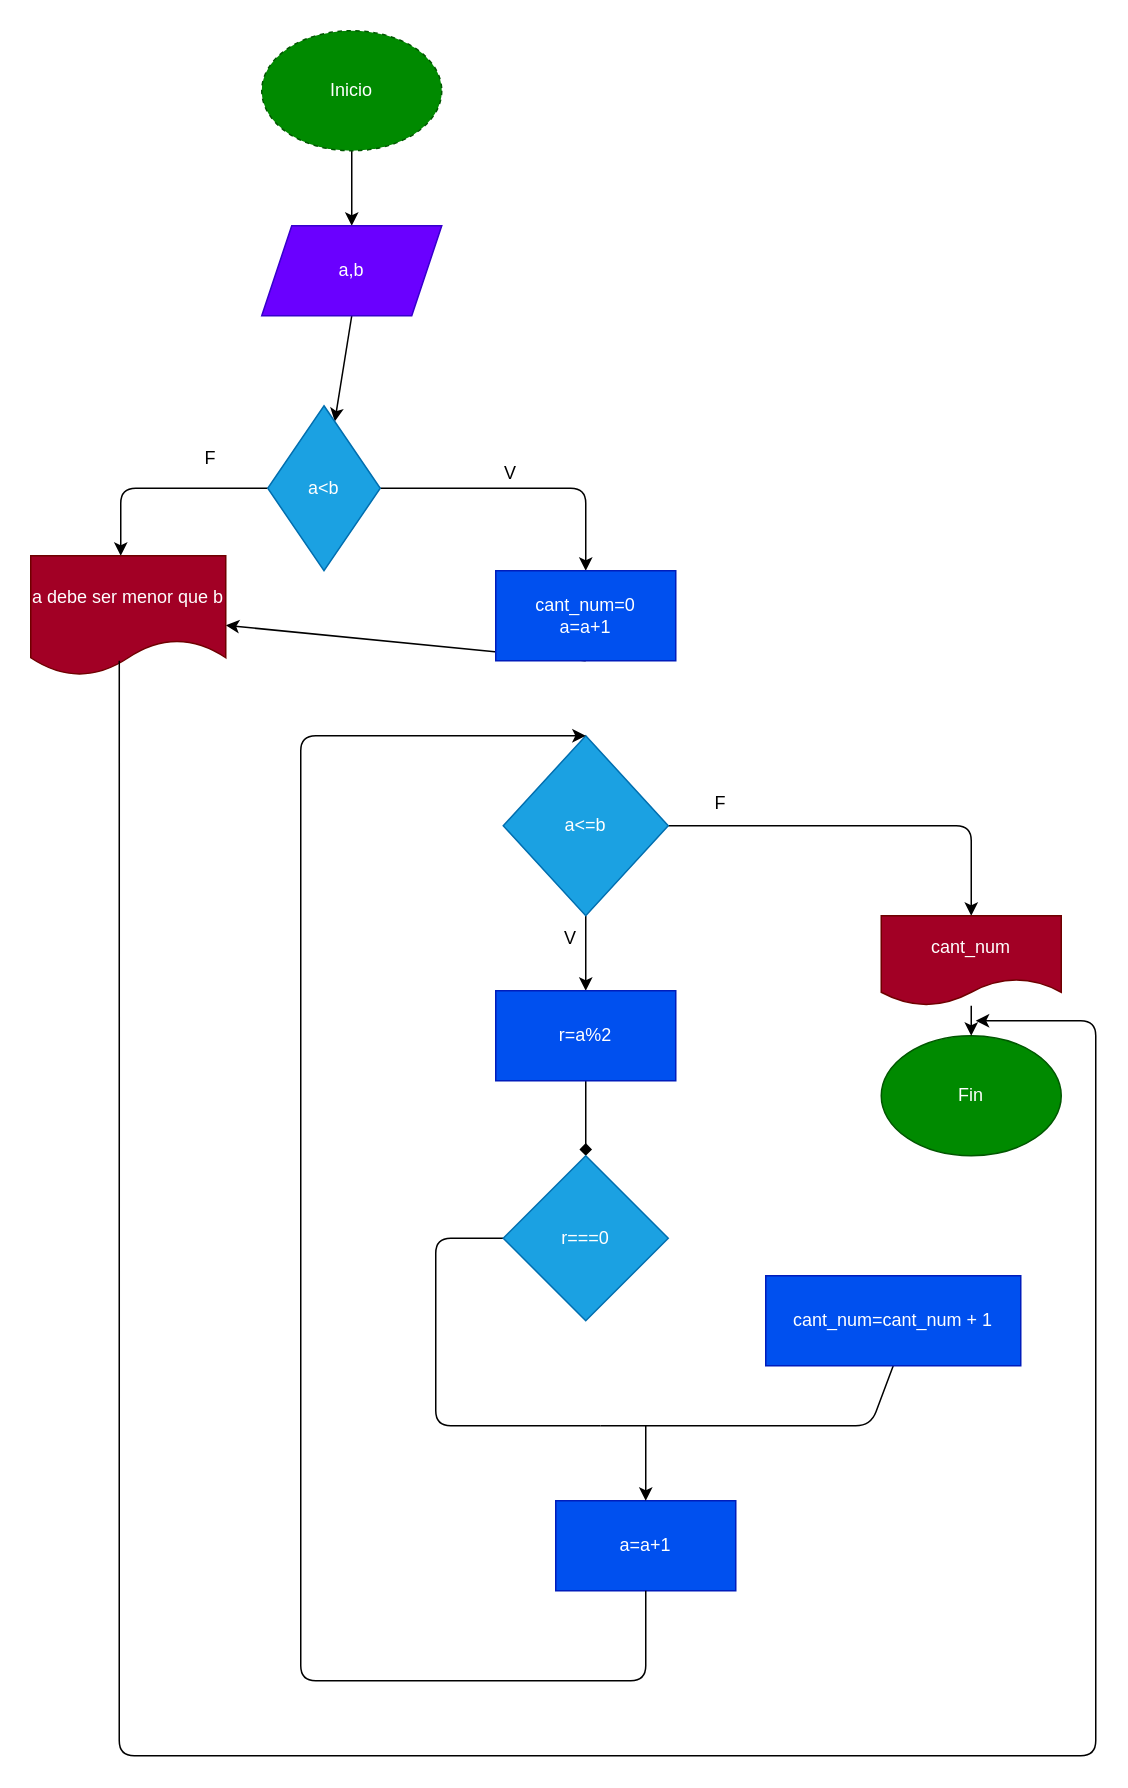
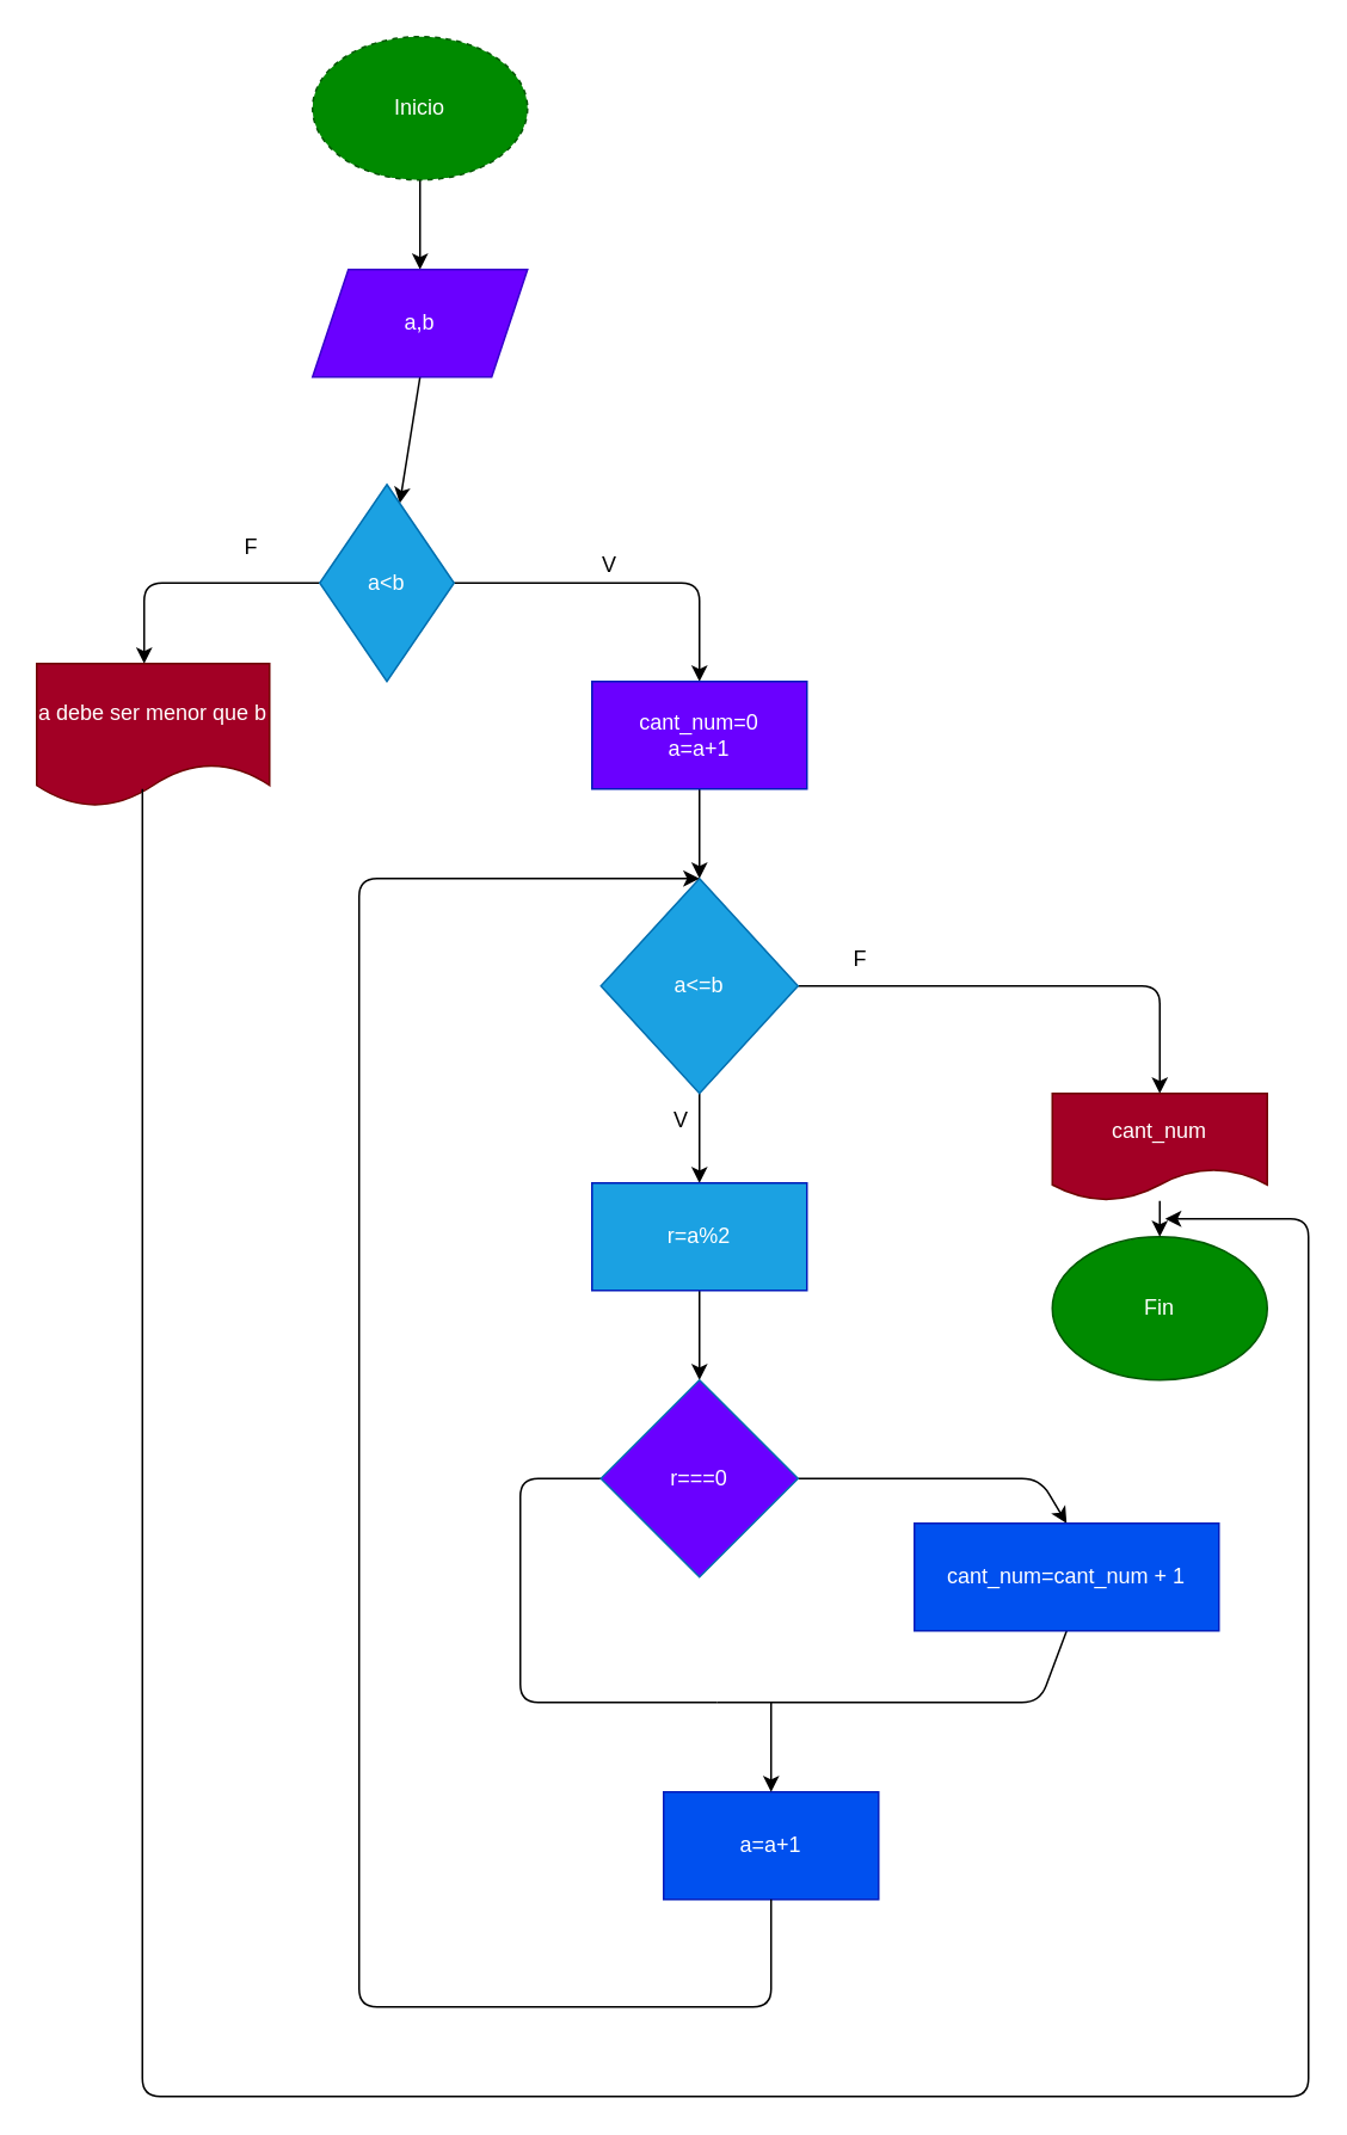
- <mxCell id="10" value="cant_num=0&lt;br&gt;a=a+1" style="rounded=0;whiteSpace=wrap;html=1;fillColor=#0050ef;fontColor=#ffffff;strokeColor=#001DBC;" vertex="1" parent="1"><mxGeometry x="330" y="380" width="120" height="60" as="geometry" /></mxCell>
+ <mxCell id="10" value="cant_num=0&lt;br&gt;a=a+1" style="rounded=0;whiteSpace=wrap;html=1;fillColor=#6a00ff;fontColor=#ffffff;strokeColor=#001DBC;" vertex="1" parent="1"><mxGeometry x="330" y="380" width="120" height="60" as="geometry" /></mxCell>
- <mxCell id="9" style="edgeStyle=none;html=1;exitX=0.5;exitY=1;exitDx=0;exitDy=0;" edge="1" parent="1" source="10" target="17"><mxGeometry relative="1" as="geometry" /></mxCell>
+ <mxCell id="9" style="edgeStyle=none;html=1;exitX=0.5;exitY=1;exitDx=0;exitDy=0;entryX=0.5;entryY=0;entryDx=0;entryDy=0;" edge="1" parent="1" source="10" target="13"><mxGeometry relative="1" as="geometry" /></mxCell>
- <mxCell id="19" value="r=a%2" style="rounded=0;whiteSpace=wrap;html=1;fillColor=#0050ef;fontColor=#ffffff;strokeColor=#001DBC;" vertex="1" parent="1"><mxGeometry x="330" y="660" width="120" height="60" as="geometry" /></mxCell>
+ <mxCell id="19" value="r=a%2" style="rounded=0;whiteSpace=wrap;html=1;fillColor=#1ba1e2;fontColor=#ffffff;strokeColor=#001DBC;" vertex="1" parent="1"><mxGeometry x="330" y="660" width="120" height="60" as="geometry" /></mxCell>
- <mxCell id="18" style="edgeStyle=none;html=1;exitX=0.5;exitY=1;exitDx=0;exitDy=0;entryX=0.5;entryY=0;entryDx=0;entryDy=0;endArrow=diamond;" edge="1" parent="1" source="19" target="22"><mxGeometry relative="1" as="geometry" /></mxCell>
+ <mxCell id="18" style="edgeStyle=none;html=1;exitX=0.5;exitY=1;exitDx=0;exitDy=0;entryX=0.5;entryY=0;entryDx=0;entryDy=0;" edge="1" parent="1" source="19" target="22"><mxGeometry relative="1" as="geometry" /></mxCell>
- <mxCell id="22" value="r===0" style="rhombus;whiteSpace=wrap;html=1;fillColor=#1ba1e2;fontColor=#ffffff;strokeColor=#006EAF;" vertex="1" parent="1"><mxGeometry x="335" y="770" width="110" height="110" as="geometry" /></mxCell>
+ <mxCell id="22" value="r===0" style="rhombus;whiteSpace=wrap;html=1;fillColor=#6a00ff;fontColor=#ffffff;strokeColor=#006EAF;" vertex="1" parent="1"><mxGeometry x="335" y="770" width="110" height="110" as="geometry" /></mxCell>
+ <mxCell id="20" style="edgeStyle=none;html=1;exitX=1;exitY=0.5;exitDx=0;exitDy=0;entryX=0.5;entryY=0;entryDx=0;entryDy=0;" edge="1" parent="1" source="22" target="24"><mxGeometry relative="1" as="geometry"><Array as="points"><mxPoint x="580" y="825" /></Array></mxGeometry></mxCell>
